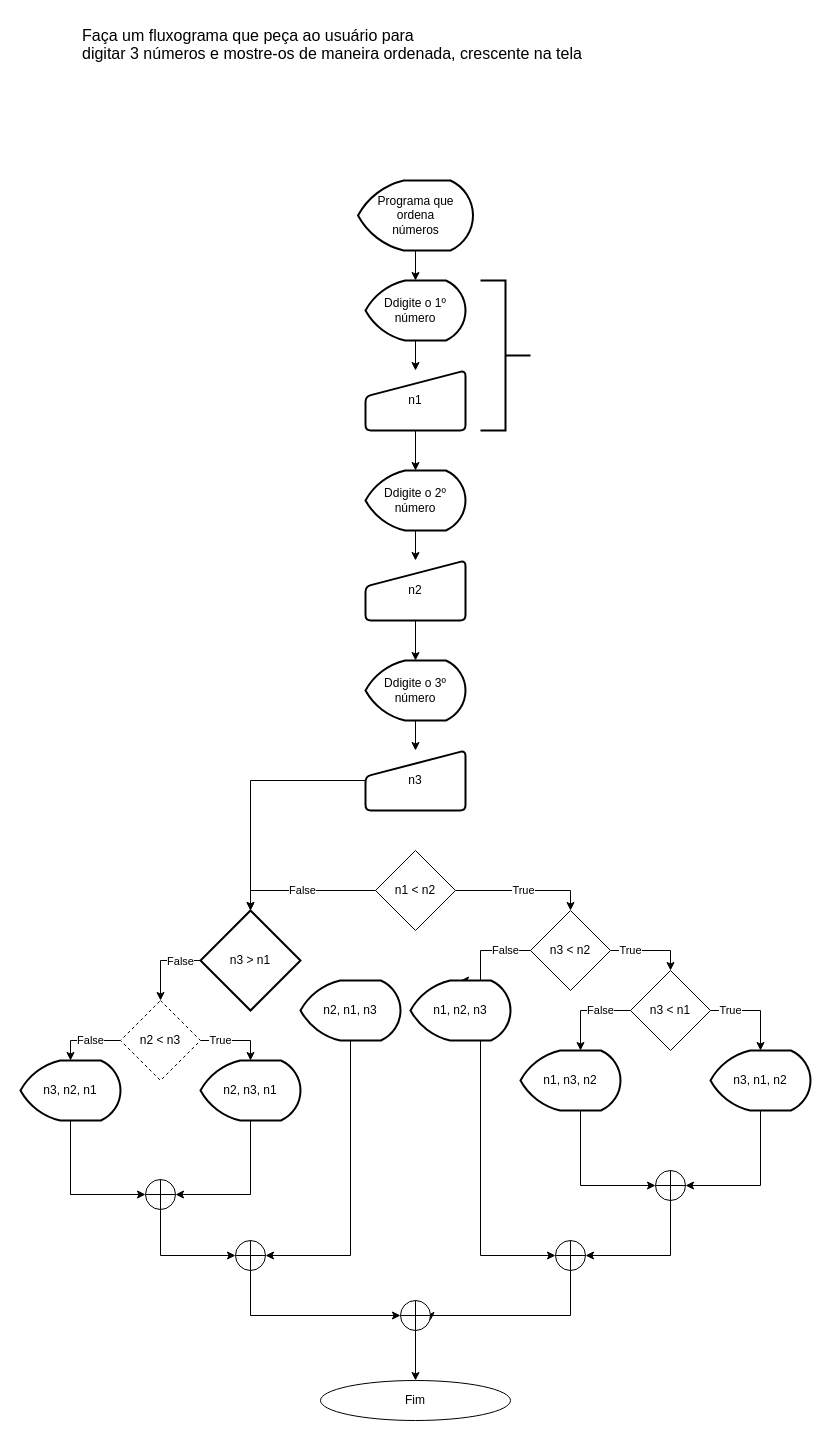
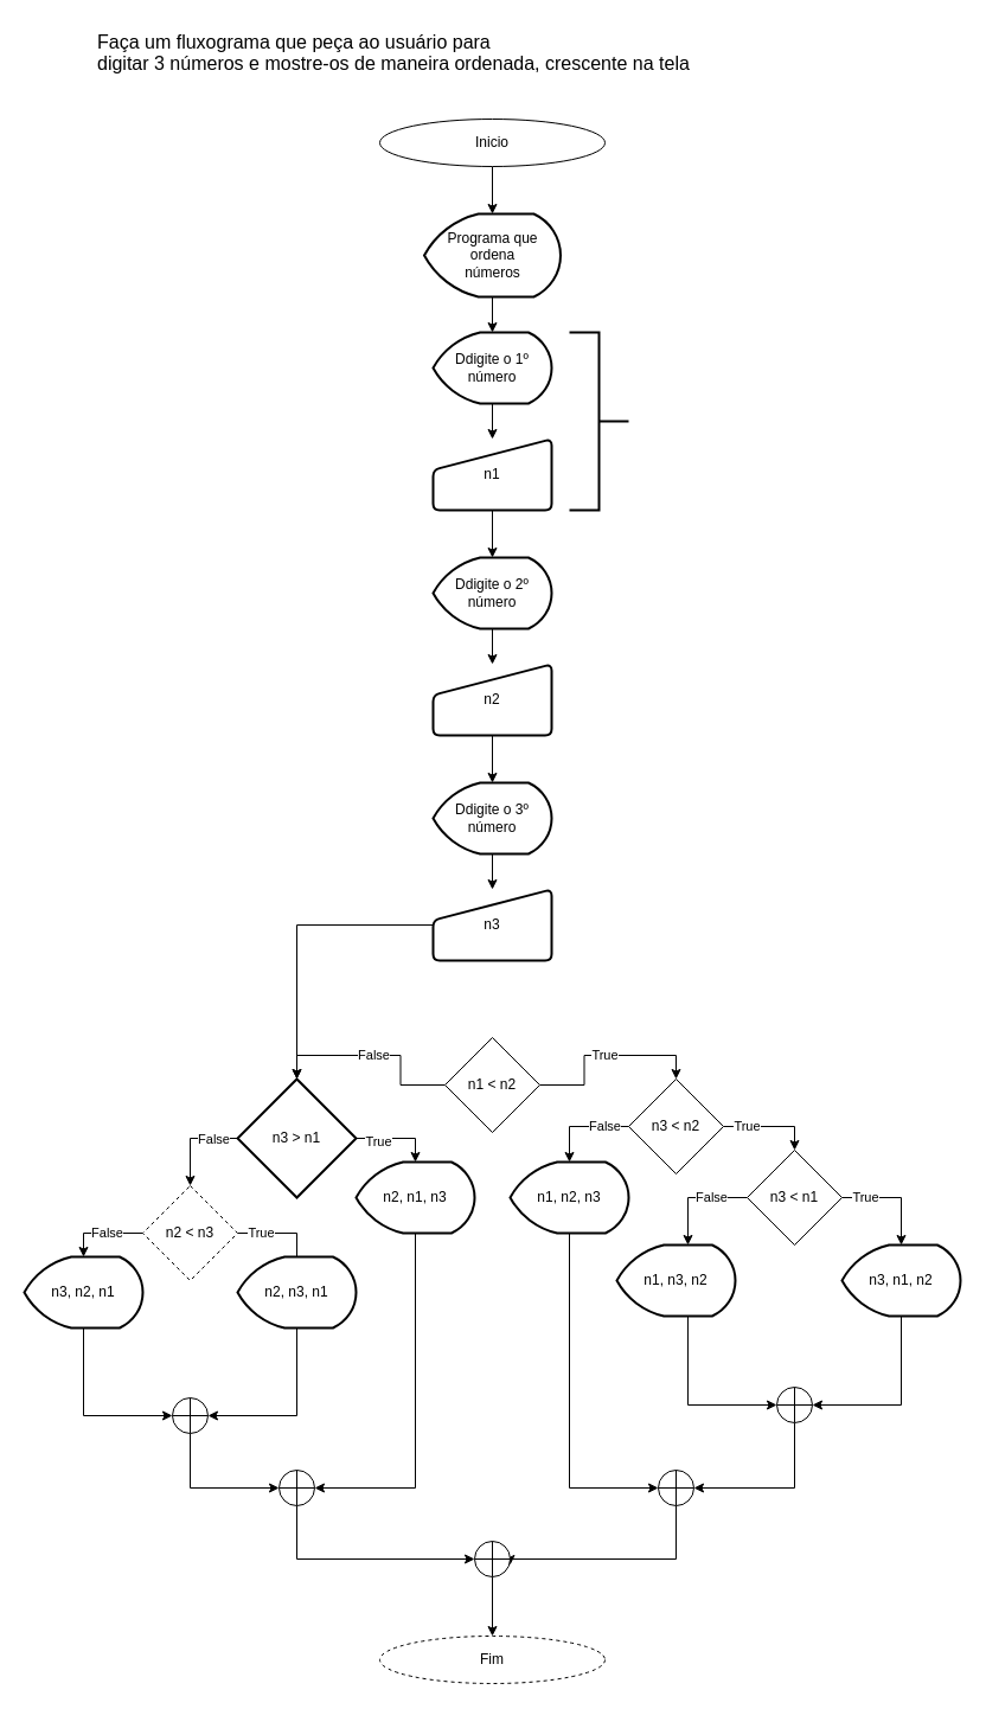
+ <mxCell id="4" value="Inicio" style="ellipse;whiteSpace=wrap;html=1;" vertex="1" parent="1"><mxGeometry x="320" y="100" width="190" height="40" as="geometry" /></mxCell>
+ <mxCell id="3" value="" style="edgeStyle=orthogonalEdgeStyle;rounded=0;orthogonalLoop=1;jettySize=auto;html=1;" edge="1" parent="1" source="4" target="7"><mxGeometry relative="1" as="geometry" /></mxCell>
- <mxCell id="23" value="n1 &amp;lt; n2" style="rhombus;whiteSpace=wrap;html=1;" vertex="1" parent="1"><mxGeometry x="375" y="850" width="80" height="80" as="geometry" /></mxCell>
+ <mxCell id="23" value="n1 &amp;lt; n2" style="rhombus;whiteSpace=wrap;html=1;" vertex="1" parent="1"><mxGeometry x="375" y="875" width="80" height="80" as="geometry" /></mxCell>
+ <mxCell id="36" style="edgeStyle=orthogonalEdgeStyle;rounded=0;orthogonalLoop=1;jettySize=auto;html=1;entryX=0.5;entryY=0;entryDx=0;entryDy=0;entryPerimeter=0;" edge="1" parent="1" source="40" target="42"><mxGeometry relative="1" as="geometry"><mxPoint x="350" y="970" as="targetPoint" /><Array as="points"><mxPoint x="350" y="960" /></Array></mxGeometry></mxCell>
+ <mxCell id="37" value="True" style="edgeLabel;html=1;align=center;verticalAlign=middle;resizable=0;points=[];" vertex="1" connectable="0" parent="36"><mxGeometry x="-0.494" y="-2" relative="1" as="geometry"><mxPoint as="offset" /></mxGeometry></mxCell>
- <mxCell id="28" value="n1, n2, n3" style="strokeWidth=2;html=1;shape=mxgraph.flowchart.display;whiteSpace=wrap;" vertex="1" parent="1"><mxGeometry x="410" y="980" width="100" height="60" as="geometry" /></mxCell>
+ <mxCell id="28" value="n1, n2, n3" style="strokeWidth=2;html=1;shape=mxgraph.flowchart.display;whiteSpace=wrap;" vertex="1" parent="1"><mxGeometry x="430" y="980" width="100" height="60" as="geometry" /></mxCell>
- <mxCell id="43" value="True" style="edgeStyle=orthogonalEdgeStyle;rounded=0;orthogonalLoop=1;jettySize=auto;html=1;entryX=0.5;entryY=0;entryDx=0;entryDy=0;entryPerimeter=0;" edge="1" parent="1" source="45" target="47"><mxGeometry x="-0.429" relative="1" as="geometry"><Array as="points"><mxPoint x="250" y="1040" /></Array><mxPoint as="offset" /></mxGeometry></mxCell>
+ <mxCell id="43" value="True" style="edgeStyle=orthogonalEdgeStyle;rounded=0;orthogonalLoop=1;jettySize=auto;html=1;entryX=0.5;entryY=0;entryDx=0;entryDy=0;entryPerimeter=0;endArrow=none;" edge="1" parent="1" source="45" target="47"><mxGeometry x="-0.429" relative="1" as="geometry"><Array as="points"><mxPoint x="250" y="1040" /></Array><mxPoint as="offset" /></mxGeometry></mxCell>
- <mxCell id="5" value="Fim" style="ellipse;whiteSpace=wrap;html=1;" vertex="1" parent="1"><mxGeometry x="320" y="1380" width="190" height="40" as="geometry" /></mxCell>
+ <mxCell id="5" value="Fim" style="ellipse;whiteSpace=wrap;html=1;dashed=1;" vertex="1" parent="1"><mxGeometry x="320" y="1380" width="190" height="40" as="geometry" /></mxCell>
